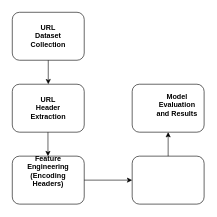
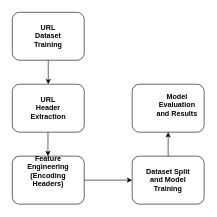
- <mxCell id="11" value="&lt;font face=&quot;Helvetica&quot; style=&quot;font-size: 12px;&quot;&gt;URL Dataset Collection&lt;/font&gt;" style="text;html=1;align=center;verticalAlign=middle;whiteSpace=wrap;rounded=0;fontStyle=1" vertex="1" parent="1"><mxGeometry x="50" y="45" width="60" height="30" as="geometry" /></mxCell>
+ <mxCell id="11" value="&lt;font face=&quot;Helvetica&quot; style=&quot;font-size: 12px;&quot;&gt;URL Dataset Training&lt;/font&gt;" style="text;html=1;align=center;verticalAlign=middle;whiteSpace=wrap;rounded=0;fontStyle=1" vertex="1" parent="1"><mxGeometry x="50" y="45" width="60" height="30" as="geometry" /></mxCell>
+ <mxCell id="14" value="&lt;font face=&quot;Helvetica&quot; style=&quot;font-size: 12px;&quot;&gt;Dataset Split and Model Training&lt;/font&gt;" style="text;html=1;align=center;verticalAlign=middle;whiteSpace=wrap;rounded=0;fontStyle=1" vertex="1" parent="1"><mxGeometry x="240" y="285" width="80" height="30" as="geometry" /></mxCell>
